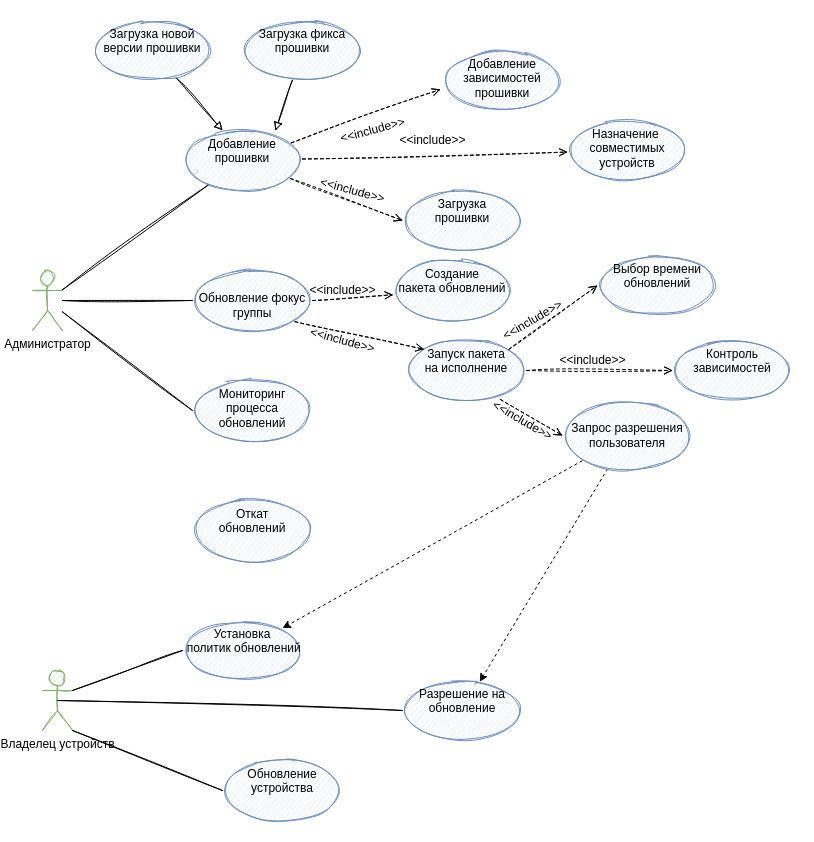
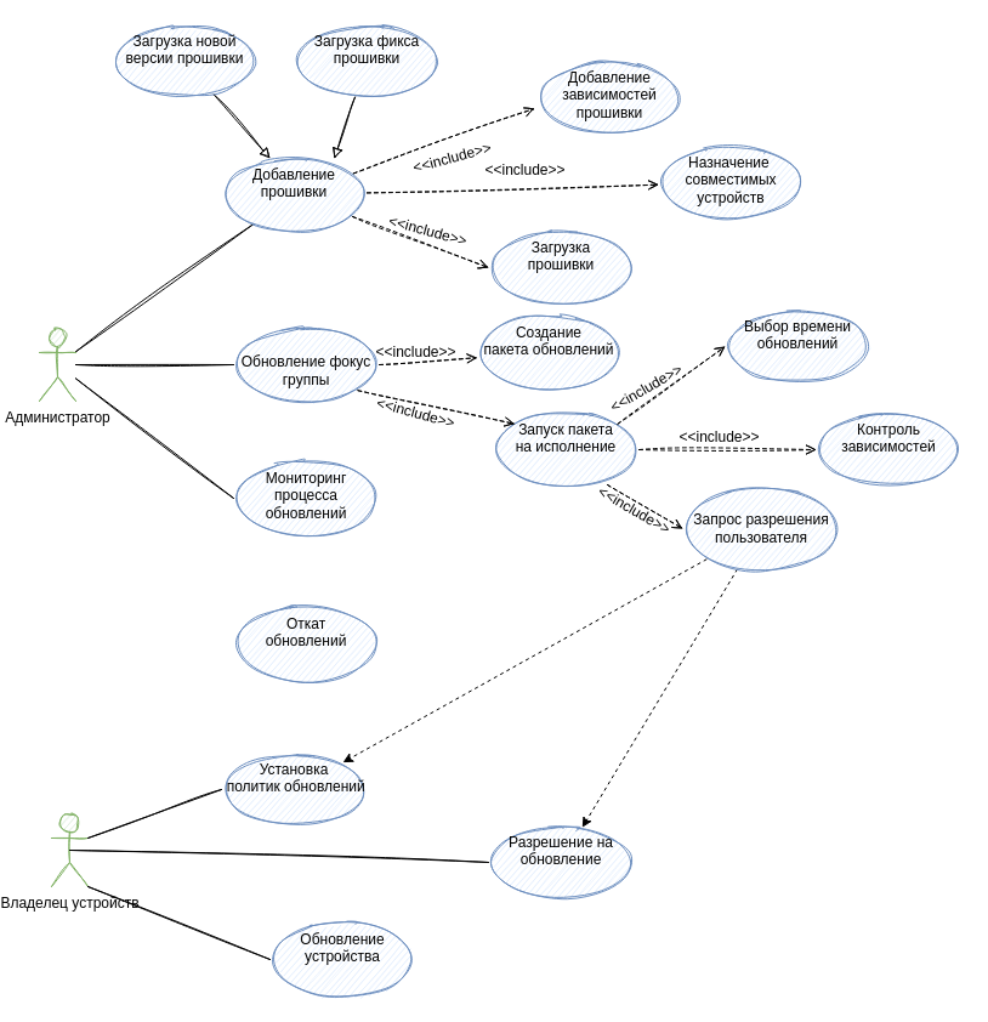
- <mxCell id="15" value="Назначение&amp;nbsp;&lt;br&gt;совместимых устройств" style="ellipse;whiteSpace=wrap;html=1;verticalAlign=top;fillColor=#dae8fc;strokeColor=#6c8ebf;sketch=1;rounded=0;" vertex="1" parent="1"><mxGeometry x="555" y="120" width="120" height="60" as="geometry" /></mxCell>
+ <mxCell id="15" value="Назначение&amp;nbsp;&lt;br&gt;совместимых устройств" style="ellipse;whiteSpace=wrap;html=1;verticalAlign=top;fillColor=#dae8fc;strokeColor=#6c8ebf;sketch=1;rounded=0;" vertex="1" parent="1"><mxGeometry x="530" y="120" width="120" height="60" as="geometry" /></mxCell>
